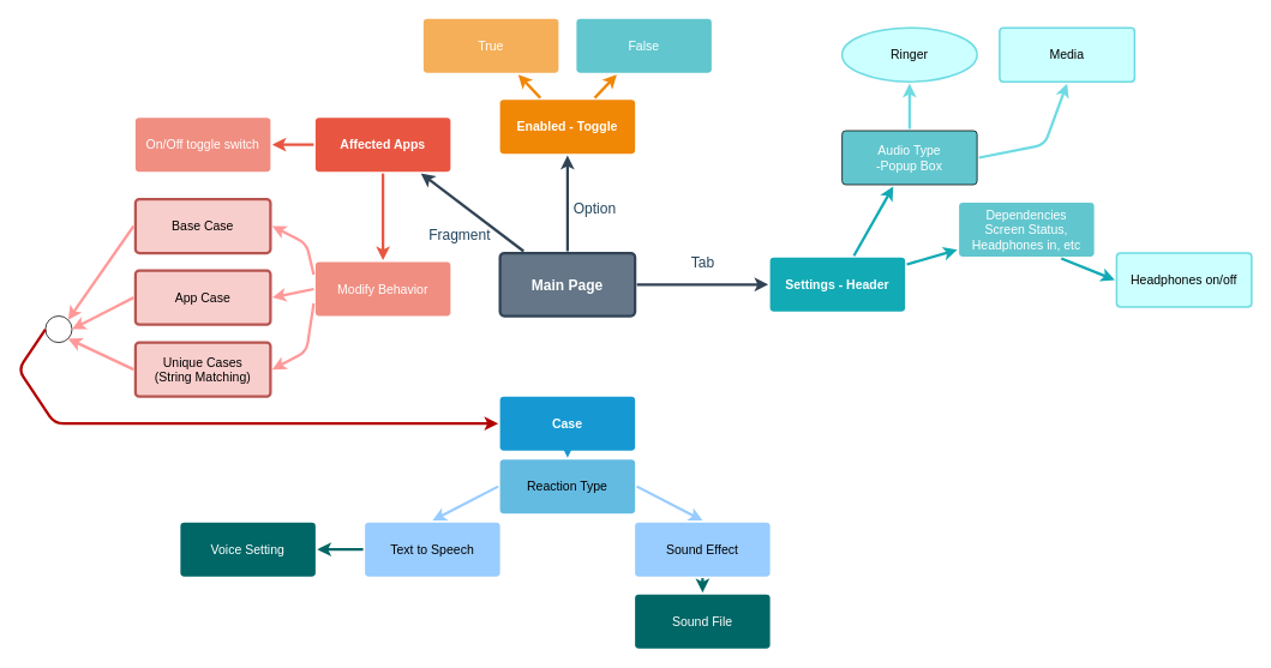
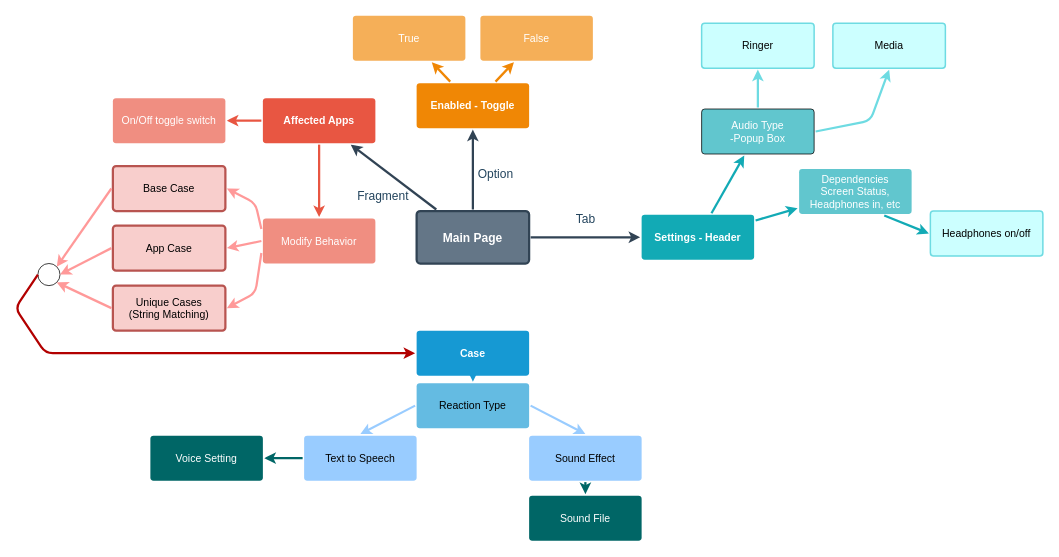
- <mxCell id="13" value="False" style="rounded=1;whiteSpace=wrap;html=1;shadow=0;labelBackgroundColor=none;strokeColor=none;strokeWidth=3;fillColor=#61c6ce;fontFamily=Helvetica;fontSize=14;fontColor=#FFFFFF;align=center;spacing=5;arcSize=7;perimeterSpacing=2;" parent="1" vertex="1"><mxGeometry x="640" y="20" width="150" height="60" as="geometry" /></mxCell>
+ <mxCell id="13" value="False" style="rounded=1;whiteSpace=wrap;html=1;shadow=0;labelBackgroundColor=none;strokeColor=none;strokeWidth=3;fillColor=#f5af58;fontFamily=Helvetica;fontSize=14;fontColor=#FFFFFF;align=center;spacing=5;arcSize=7;perimeterSpacing=2;" parent="1" vertex="1"><mxGeometry x="640" y="20" width="150" height="60" as="geometry" /></mxCell>
- <mxCell id="32" value="&lt;font style=&quot;color: rgb(0, 0, 0);&quot;&gt;Ringer&lt;/font&gt;" style="ellipse;whiteSpace=wrap;html=1;shadow=0;labelBackgroundColor=none;strokeColor=light-dark(#6edbe2, #0e919b);strokeWidth=2;fillColor=#CCFFFF;fontFamily=Helvetica;fontSize=14;fontColor=#FFFFFF;align=center;spacing=5;fontStyle=0;arcSize=7;perimeterSpacing=2;glass=0;" parent="1" vertex="1"><mxGeometry x="935" y="30" width="150" height="60" as="geometry" /></mxCell>
+ <mxCell id="32" value="&lt;font style=&quot;color: rgb(0, 0, 0);&quot;&gt;Ringer&lt;/font&gt;" style="rounded=1;whiteSpace=wrap;html=1;shadow=0;labelBackgroundColor=none;strokeColor=light-dark(#6edbe2, #0e919b);strokeWidth=2;fillColor=#CCFFFF;fontFamily=Helvetica;fontSize=14;fontColor=#FFFFFF;align=center;spacing=5;fontStyle=0;arcSize=7;perimeterSpacing=2;glass=0;" parent="1" vertex="1"><mxGeometry x="935" y="30" width="150" height="60" as="geometry" /></mxCell>
